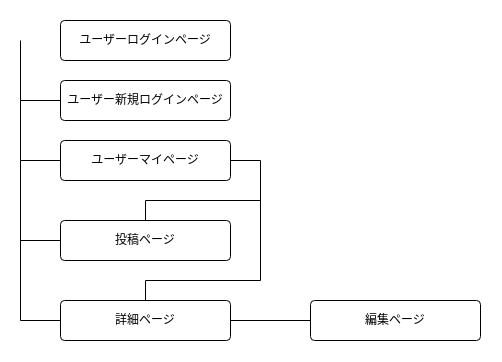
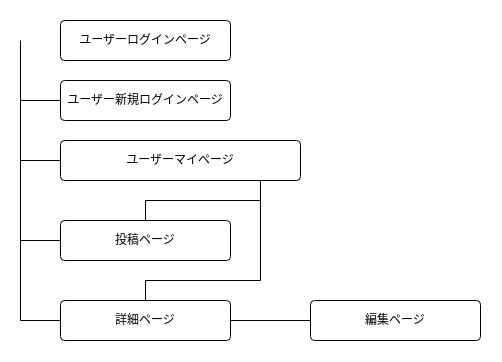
- <mxCell id="8" value="ユーザーマイページ" style="rounded=1;arcSize=10;whiteSpace=wrap;html=1;align=center;" vertex="1" parent="1"><mxGeometry x="60" y="140" width="170" height="40" as="geometry" /></mxCell>
+ <mxCell id="8" value="ユーザーマイページ" style="rounded=1;arcSize=10;whiteSpace=wrap;html=1;align=center;" vertex="1" parent="1"><mxGeometry x="60" y="140" width="240" height="40" as="geometry" /></mxCell>
